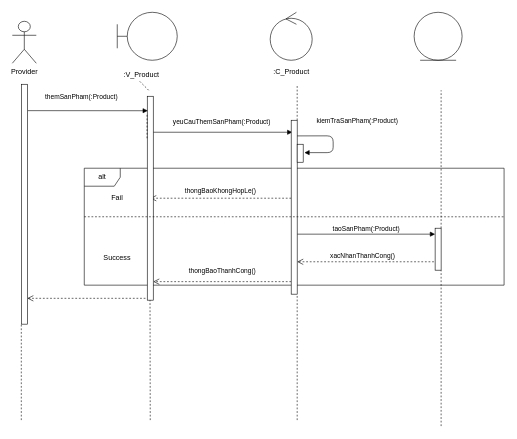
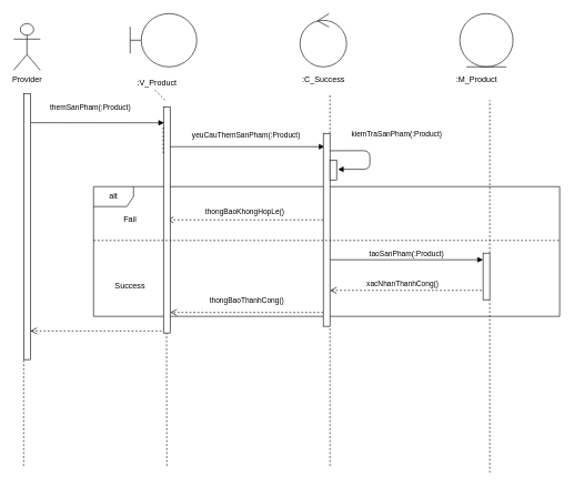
- <mxCell id="22" value=":C_Product" style="text;html=1;align=center;verticalAlign=middle;resizable=0;points=[];autosize=1;" parent="1" vertex="1"><mxGeometry x="450" y="110" width="70" height="20" as="geometry" /></mxCell>
+ <mxCell id="22" value=":C_Success" style="text;html=1;align=center;verticalAlign=middle;resizable=0;points=[];autosize=1;" parent="1" vertex="1"><mxGeometry x="450" y="110" width="70" height="20" as="geometry" /></mxCell>
+ <mxCell id="4" value=":M_Product" style="text;html=1;align=center;verticalAlign=middle;resizable=0;points=[];autosize=1;" parent="1" vertex="1"><mxGeometry x="680" y="110" width="70" height="20" as="geometry" /></mxCell>
